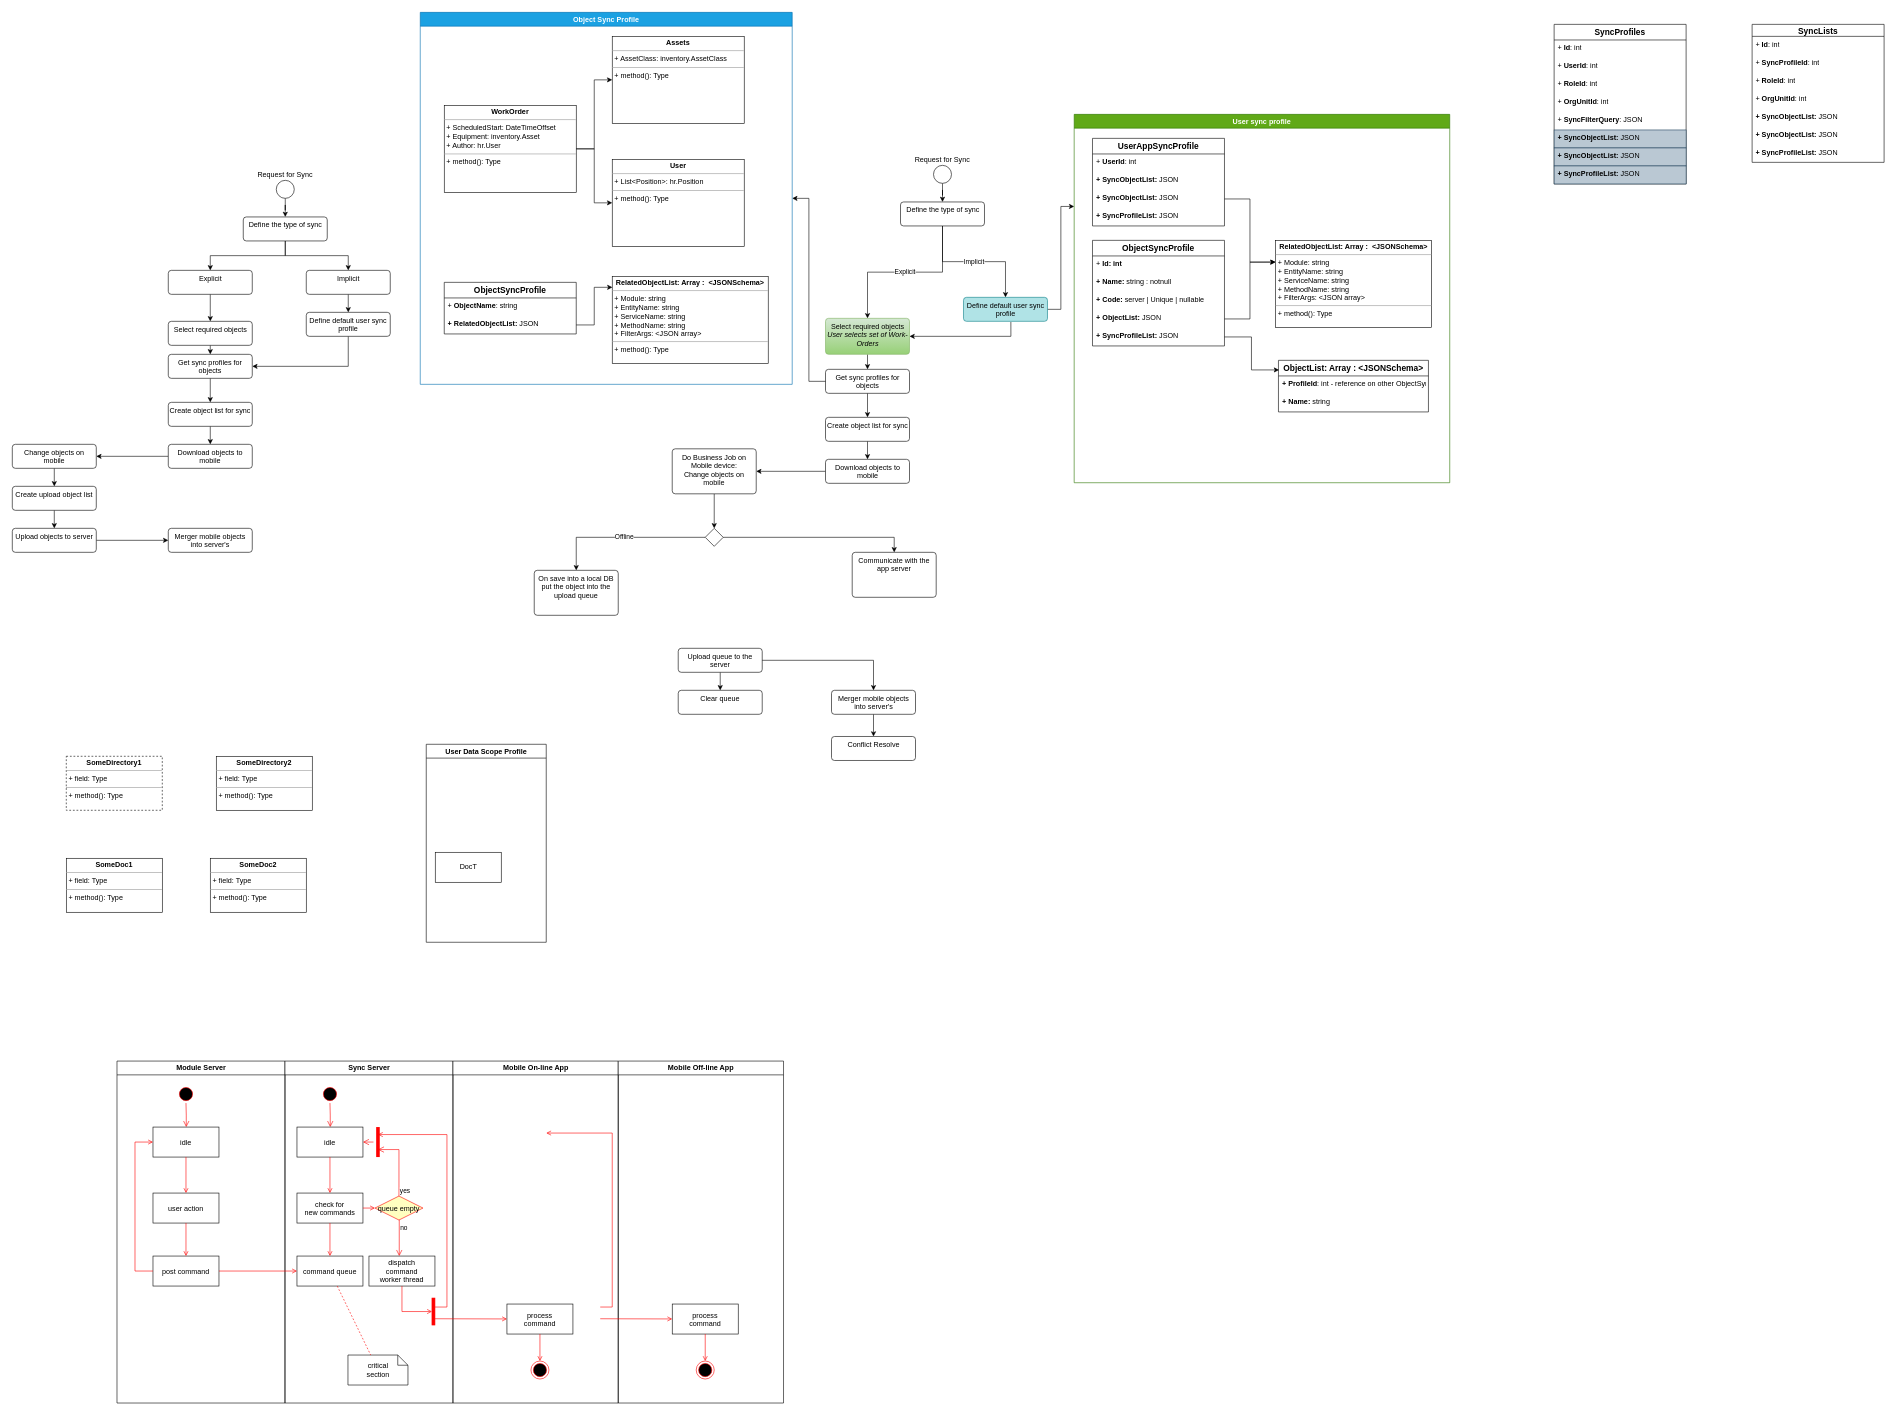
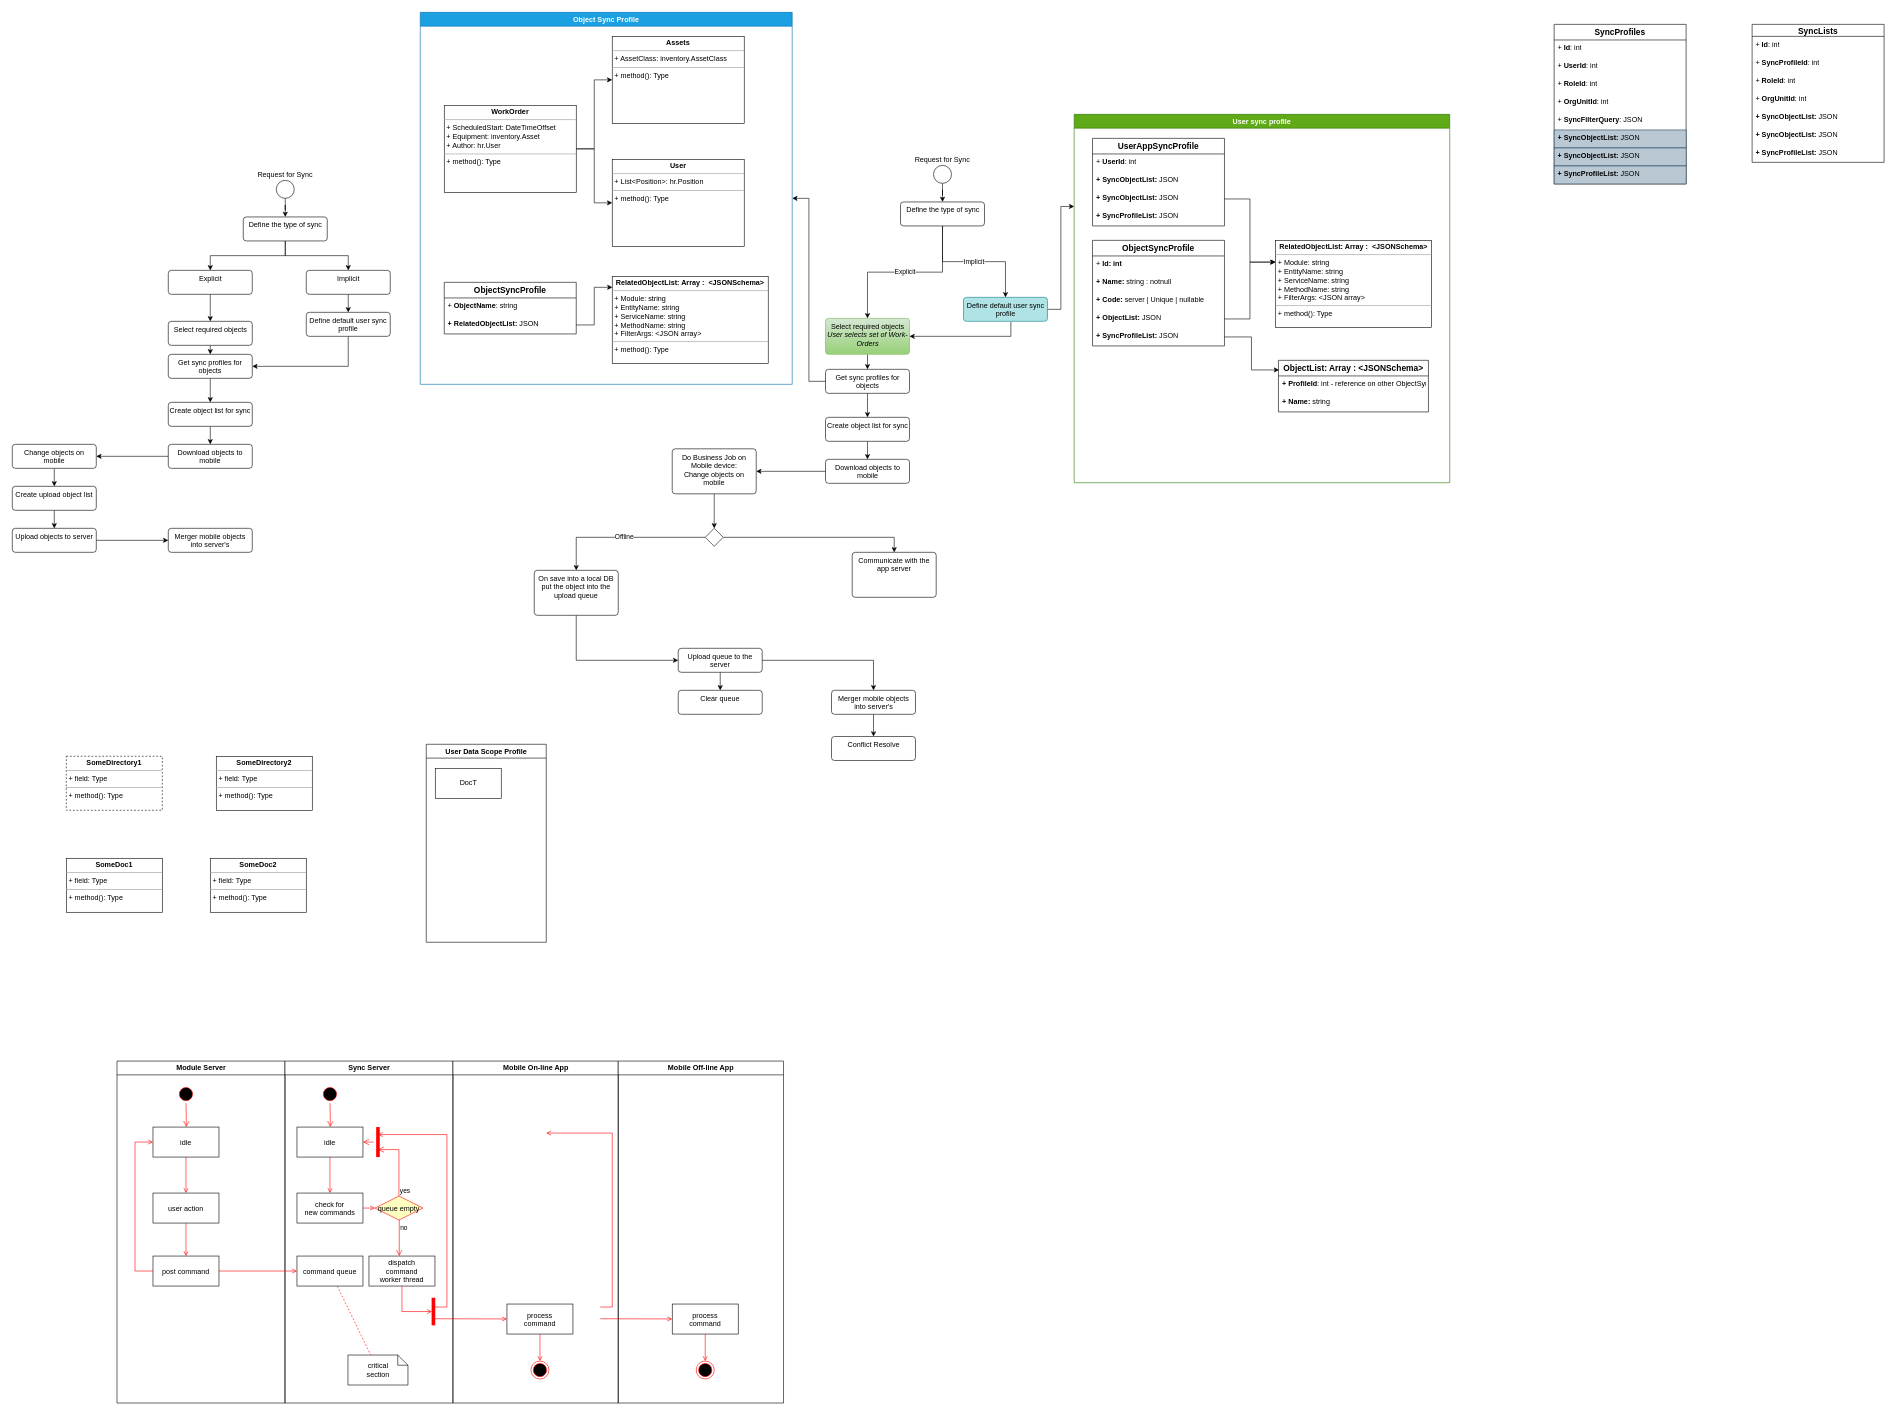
+ <mxCell id="111" style="edgeStyle=orthogonalEdgeStyle;rounded=0;orthogonalLoop=1;jettySize=auto;html=1;exitX=0.5;exitY=1;exitDx=0;exitDy=0;entryX=0;entryY=0.5;entryDx=0;entryDy=0;" parent="1" source="112" target="95" edge="1"><mxGeometry relative="1" as="geometry" /></mxCell>
- <mxCell id="48" value="DocT" style="html=1;" parent="47" vertex="1"><mxGeometry x="15" y="180" width="110" height="50" as="geometry" /></mxCell>
+ <mxCell id="48" value="DocT" style="html=1;" parent="47" vertex="1"><mxGeometry x="15" y="40" width="110" height="50" as="geometry" /></mxCell>
- <mxCell id="18" value="" style="endArrow=open;strokeColor=#FF0000;endFill=1;rounded=0" parent="11" source="15" target="17" edge="1"><mxGeometry relative="1" as="geometry" /></mxCell>
